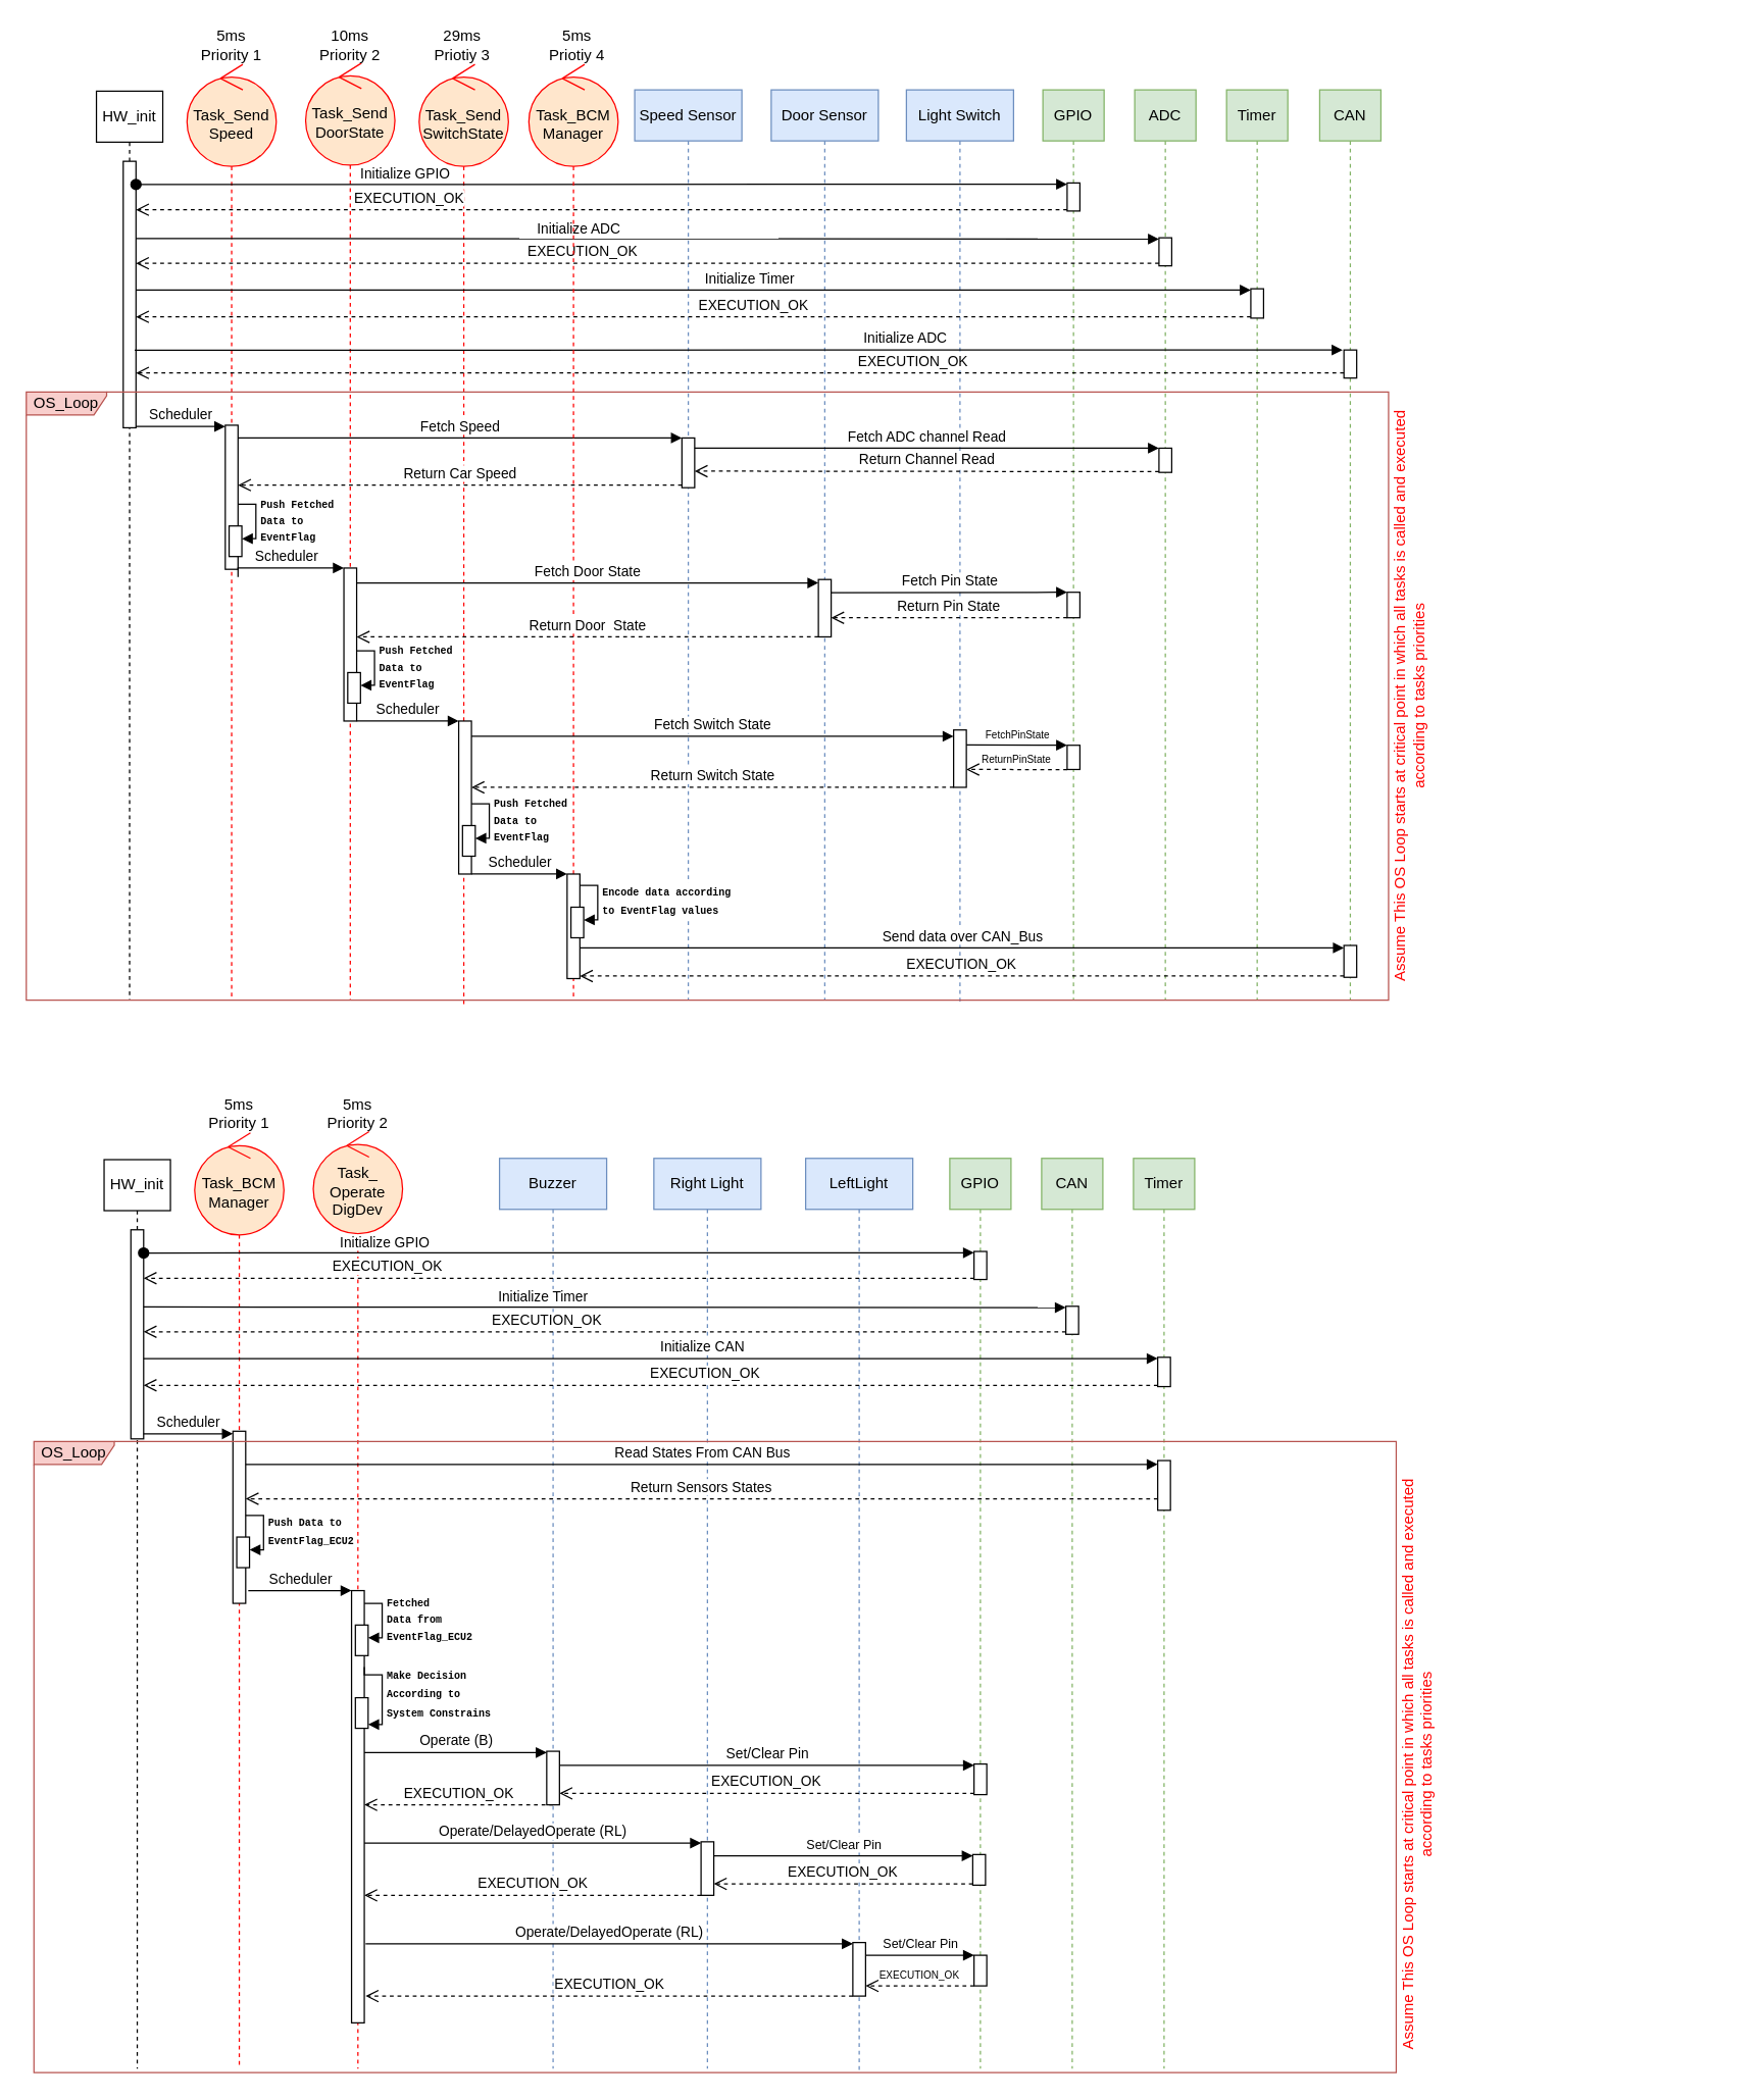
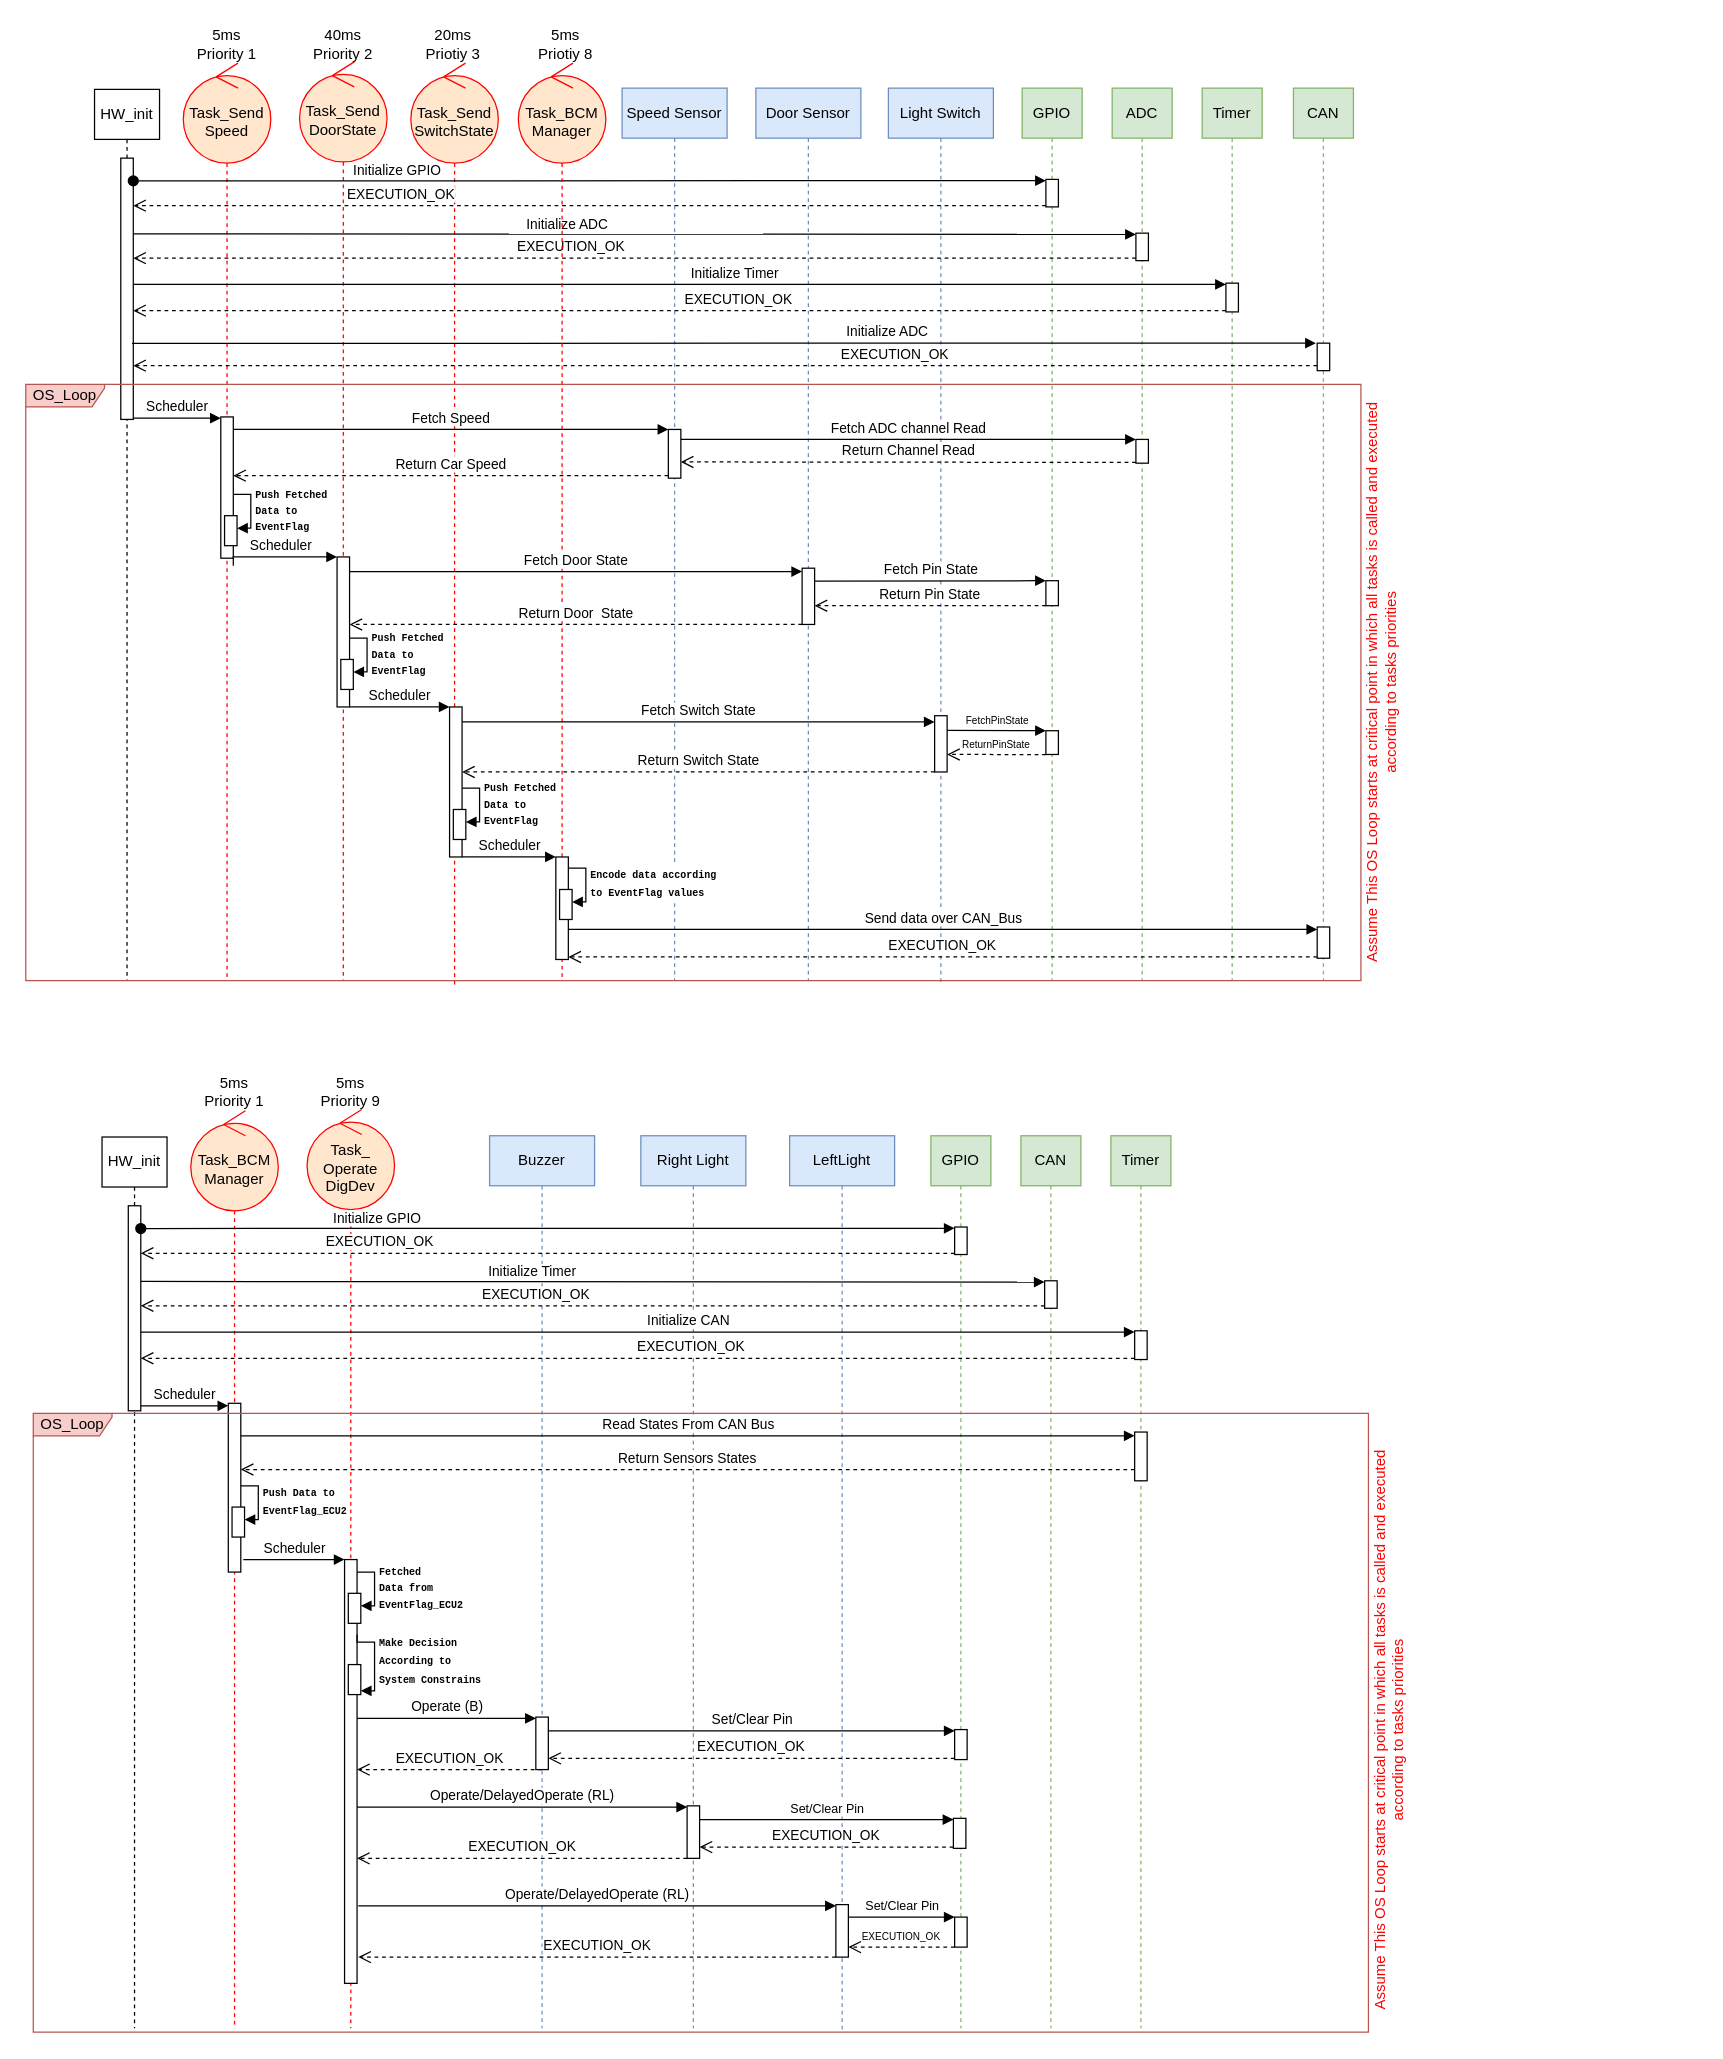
- <mxCell id="47" value="10ms&lt;br&gt;Priority 2" style="text;html=1;strokeColor=none;fillColor=none;align=center;verticalAlign=middle;whiteSpace=wrap;rounded=0;" vertex="1" parent="1"><mxGeometry x="244" y="20" width="60" height="30" as="geometry" /></mxCell>
+ <mxCell id="47" value="40ms&lt;br&gt;Priority 2" style="text;html=1;strokeColor=none;fillColor=none;align=center;verticalAlign=middle;whiteSpace=wrap;rounded=0;" vertex="1" parent="1"><mxGeometry x="244" y="20" width="60" height="30" as="geometry" /></mxCell>
- <mxCell id="48" value="29ms&lt;br&gt;Priotiy 3" style="text;html=1;strokeColor=none;fillColor=none;align=center;verticalAlign=middle;whiteSpace=wrap;rounded=0;" vertex="1" parent="1"><mxGeometry x="332" y="20" width="60" height="30" as="geometry" /></mxCell>
+ <mxCell id="48" value="20ms&lt;br&gt;Priotiy 3" style="text;html=1;strokeColor=none;fillColor=none;align=center;verticalAlign=middle;whiteSpace=wrap;rounded=0;" vertex="1" parent="1"><mxGeometry x="332" y="20" width="60" height="30" as="geometry" /></mxCell>
- <mxCell id="86" value="5ms&lt;br&gt;Priotiy 4" style="text;html=1;strokeColor=none;fillColor=none;align=center;verticalAlign=middle;whiteSpace=wrap;rounded=0;" vertex="1" parent="1"><mxGeometry x="422" y="20" width="60" height="30" as="geometry" /></mxCell>
+ <mxCell id="86" value="5ms&lt;br&gt;Priotiy 8" style="text;html=1;strokeColor=none;fillColor=none;align=center;verticalAlign=middle;whiteSpace=wrap;rounded=0;" vertex="1" parent="1"><mxGeometry x="422" y="20" width="60" height="30" as="geometry" /></mxCell>
- <mxCell id="11" value="5ms&lt;br&gt;Priority 2" style="text;html=1;strokeColor=none;fillColor=none;align=center;verticalAlign=middle;whiteSpace=wrap;rounded=0;" vertex="1" parent="1"><mxGeometry x="250" y="858" width="60" height="30" as="geometry" /></mxCell>
+ <mxCell id="11" value="5ms&lt;br&gt;Priority 9" style="text;html=1;strokeColor=none;fillColor=none;align=center;verticalAlign=middle;whiteSpace=wrap;rounded=0;" vertex="1" parent="1"><mxGeometry x="250" y="858" width="60" height="30" as="geometry" /></mxCell>
